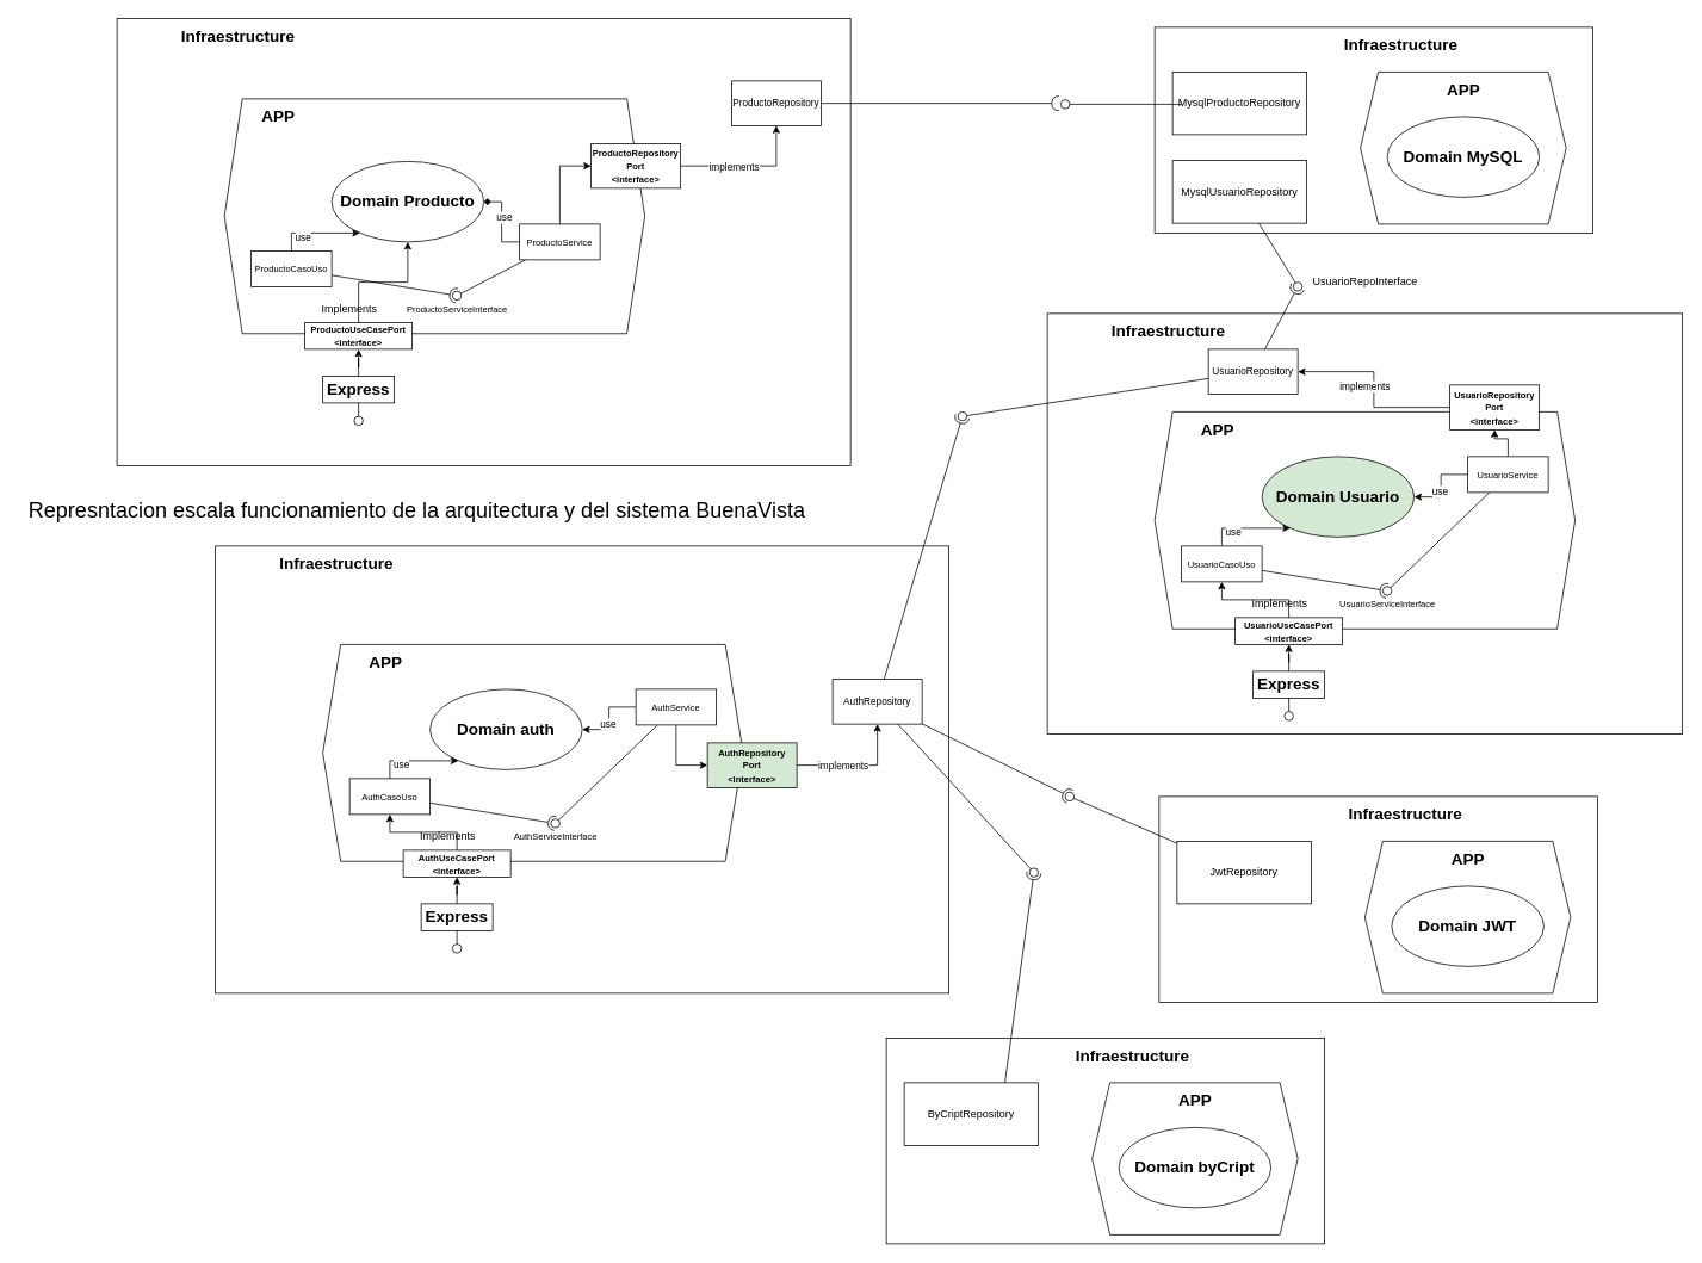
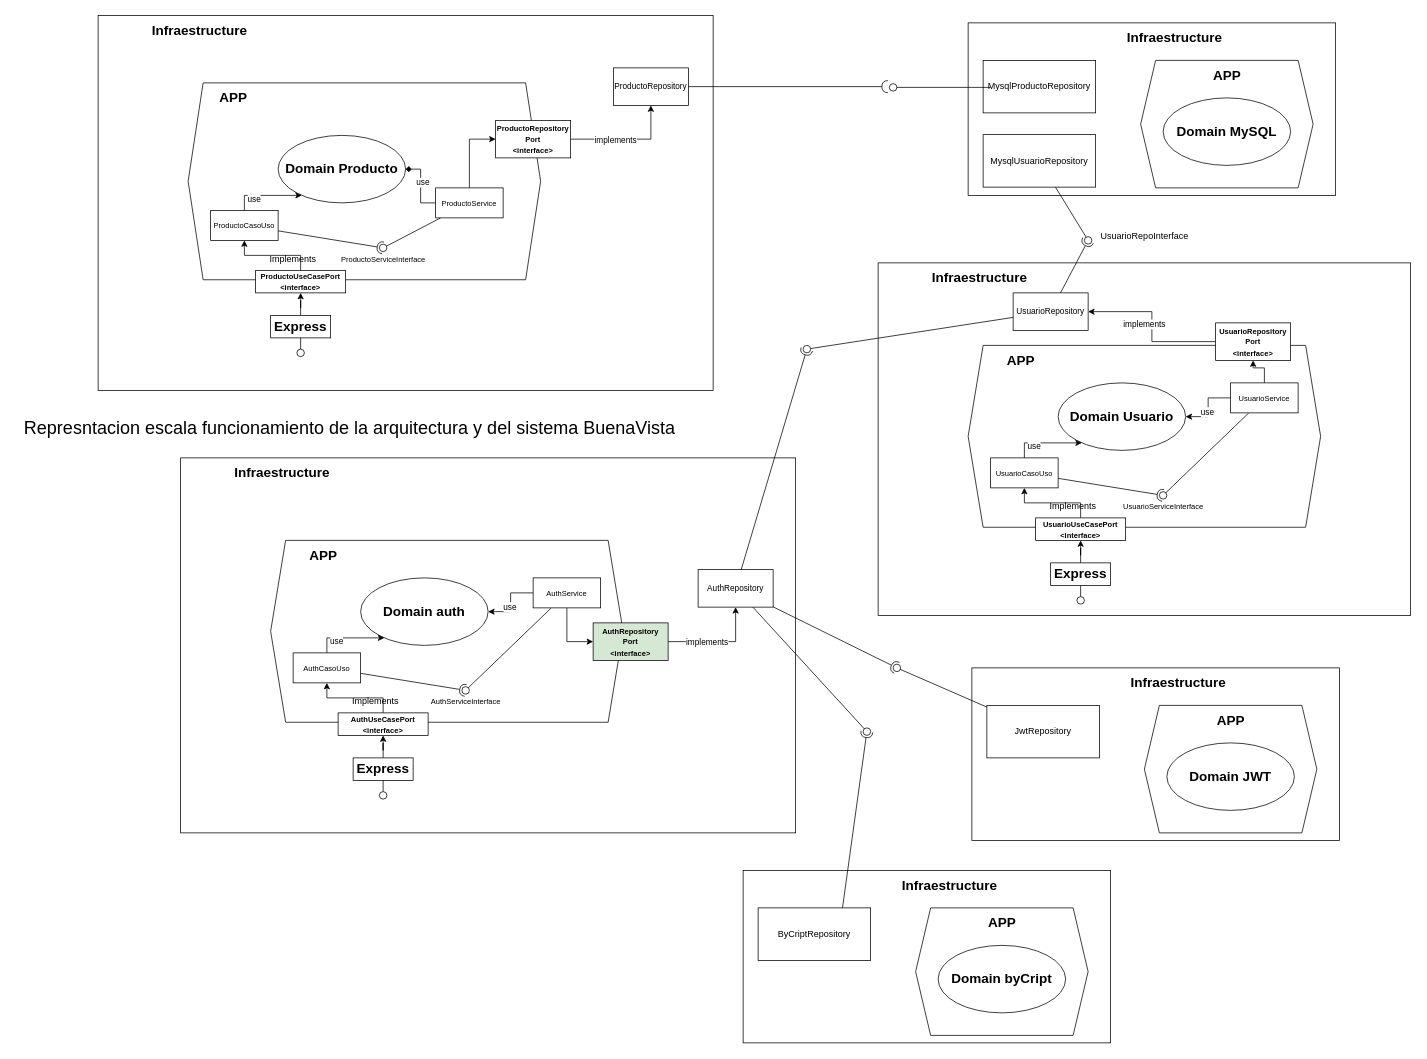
- <mxCell id="12" style="edgeStyle=orthogonalEdgeStyle;rounded=0;orthogonalLoop=1;jettySize=auto;html=1;" edge="1" parent="1" source="13" target="4"><mxGeometry relative="1" as="geometry" /></mxCell>
+ <mxCell id="12" style="edgeStyle=orthogonalEdgeStyle;rounded=0;orthogonalLoop=1;jettySize=auto;html=1;" edge="1" parent="1" source="13" target="16"><mxGeometry relative="1" as="geometry" /></mxCell>
- <mxCell id="47" value="&lt;b&gt;&lt;font style=&quot;font-size: 18px;&quot;&gt;Domain Usuario&lt;/font&gt;&lt;/b&gt;" style="ellipse;whiteSpace=wrap;html=1;fillColor=#d5e8d4;" vertex="1" parent="1"><mxGeometry x="1410" y="510" width="170" height="90" as="geometry" /></mxCell>
+ <mxCell id="47" value="&lt;b&gt;&lt;font style=&quot;font-size: 18px;&quot;&gt;Domain Usuario&lt;/font&gt;&lt;/b&gt;" style="ellipse;whiteSpace=wrap;html=1;" vertex="1" parent="1"><mxGeometry x="1410" y="510" width="170" height="90" as="geometry" /></mxCell>
